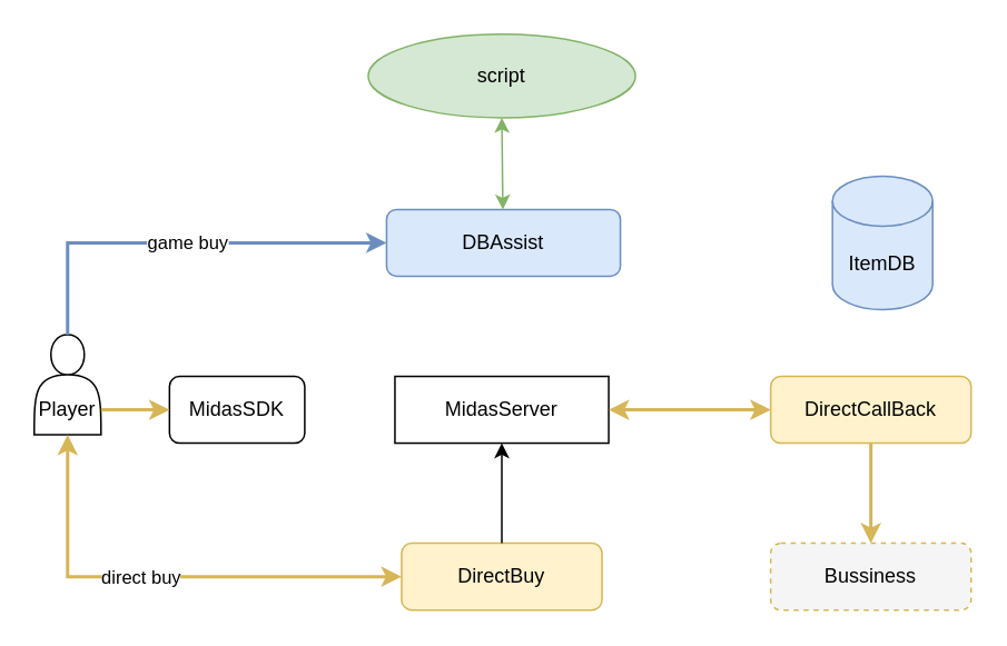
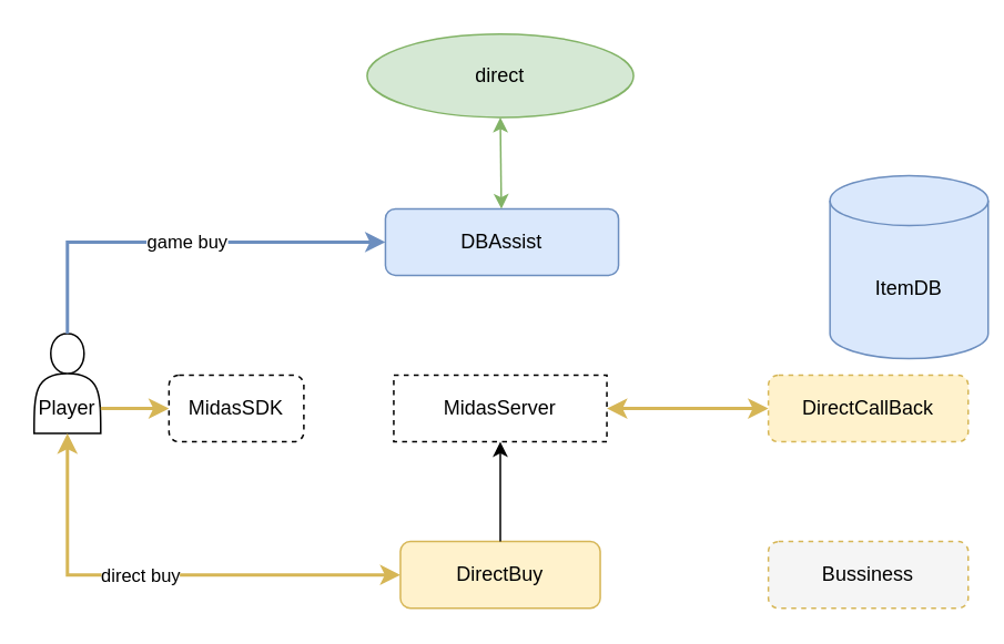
- <mxCell id="18" value="script" style="ellipse;whiteSpace=wrap;html=1;fillColor=#d5e8d4;strokeColor=#82b366;" vertex="1" parent="1"><mxGeometry x="220" y="20" width="160" height="50" as="geometry" /></mxCell>
+ <mxCell id="18" value="direct" style="ellipse;whiteSpace=wrap;html=1;fillColor=#d5e8d4;strokeColor=#82b366;" vertex="1" parent="1"><mxGeometry x="220" y="20" width="160" height="50" as="geometry" /></mxCell>
- <mxCell id="4" value="ItemDB" style="shape=cylinder3;whiteSpace=wrap;html=1;boundedLbl=1;backgroundOutline=1;size=15;fillColor=#dae8fc;strokeColor=#6c8ebf;" parent="1" vertex="1"><mxGeometry x="498" y="105" width="60" height="80" as="geometry" /></mxCell>
+ <mxCell id="4" value="ItemDB" style="shape=cylinder3;whiteSpace=wrap;html=1;boundedLbl=1;backgroundOutline=1;size=15;fillColor=#dae8fc;strokeColor=#6c8ebf;" parent="1" vertex="1"><mxGeometry x="498" y="105" width="95" height="110" as="geometry" /></mxCell>
- <mxCell id="5" value="MidasSDK" style="rounded=1;whiteSpace=wrap;html=1;" parent="1" vertex="1"><mxGeometry x="101" y="225" width="81" height="40" as="geometry" /></mxCell>
+ <mxCell id="5" value="MidasSDK" style="rounded=1;whiteSpace=wrap;html=1;dashed=1;" parent="1" vertex="1"><mxGeometry x="101" y="225" width="81" height="40" as="geometry" /></mxCell>
- <mxCell id="11" value="MidasServer" style="rounded=0;whiteSpace=wrap;html=1;" vertex="1" parent="1"><mxGeometry x="236" y="225" width="128" height="40" as="geometry" /></mxCell>
+ <mxCell id="11" value="MidasServer" style="rounded=0;whiteSpace=wrap;html=1;dashed=1;" vertex="1" parent="1"><mxGeometry x="236" y="225" width="128" height="40" as="geometry" /></mxCell>
- <mxCell id="6" value="DirectCallBack" style="rounded=1;whiteSpace=wrap;html=1;fillColor=#fff2cc;strokeColor=#d6b656;" parent="1" vertex="1"><mxGeometry x="461" y="225" width="120" height="40" as="geometry" /></mxCell>
+ <mxCell id="6" value="DirectCallBack" style="rounded=1;whiteSpace=wrap;html=1;fillColor=#fff2cc;strokeColor=#d6b656;dashed=1;" parent="1" vertex="1"><mxGeometry x="461" y="225" width="120" height="40" as="geometry" /></mxCell>
- <mxCell id="16" value="" style="endArrow=classic;html=1;rounded=0;exitX=0.5;exitY=1;exitDx=0;exitDy=0;strokeWidth=2;fillColor=#fff2cc;gradientColor=#ffd966;strokeColor=#d6b656;" edge="1" parent="1" source="6" target="7"><mxGeometry width="50" height="50" relative="1" as="geometry"><mxPoint x="321" y="305" as="sourcePoint" /><mxPoint x="371" y="255" as="targetPoint" /></mxGeometry></mxCell>
